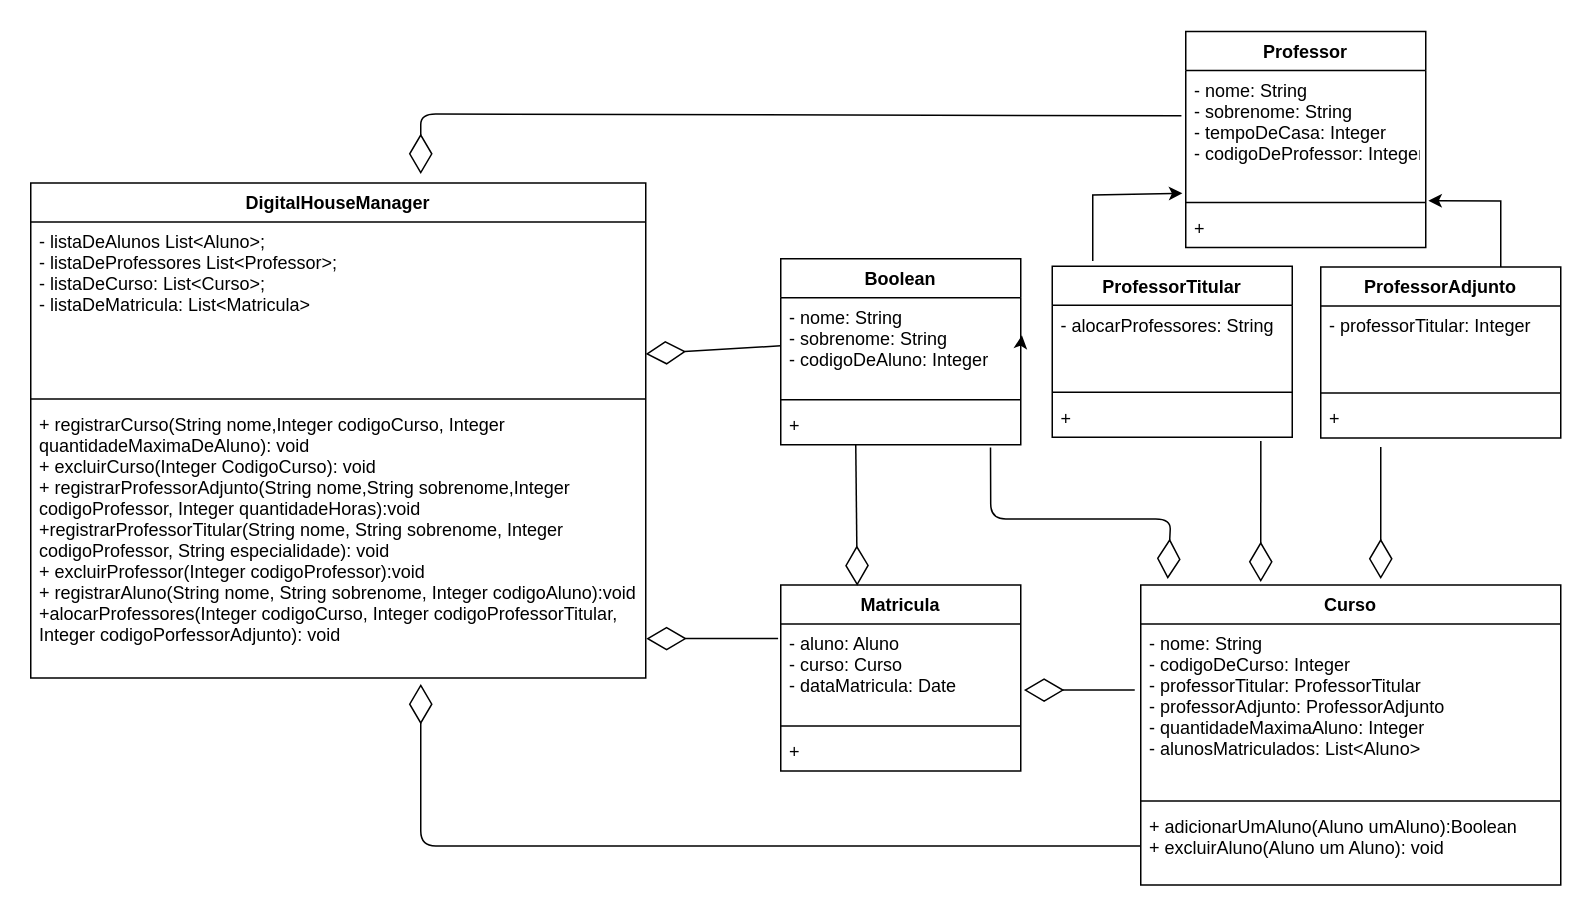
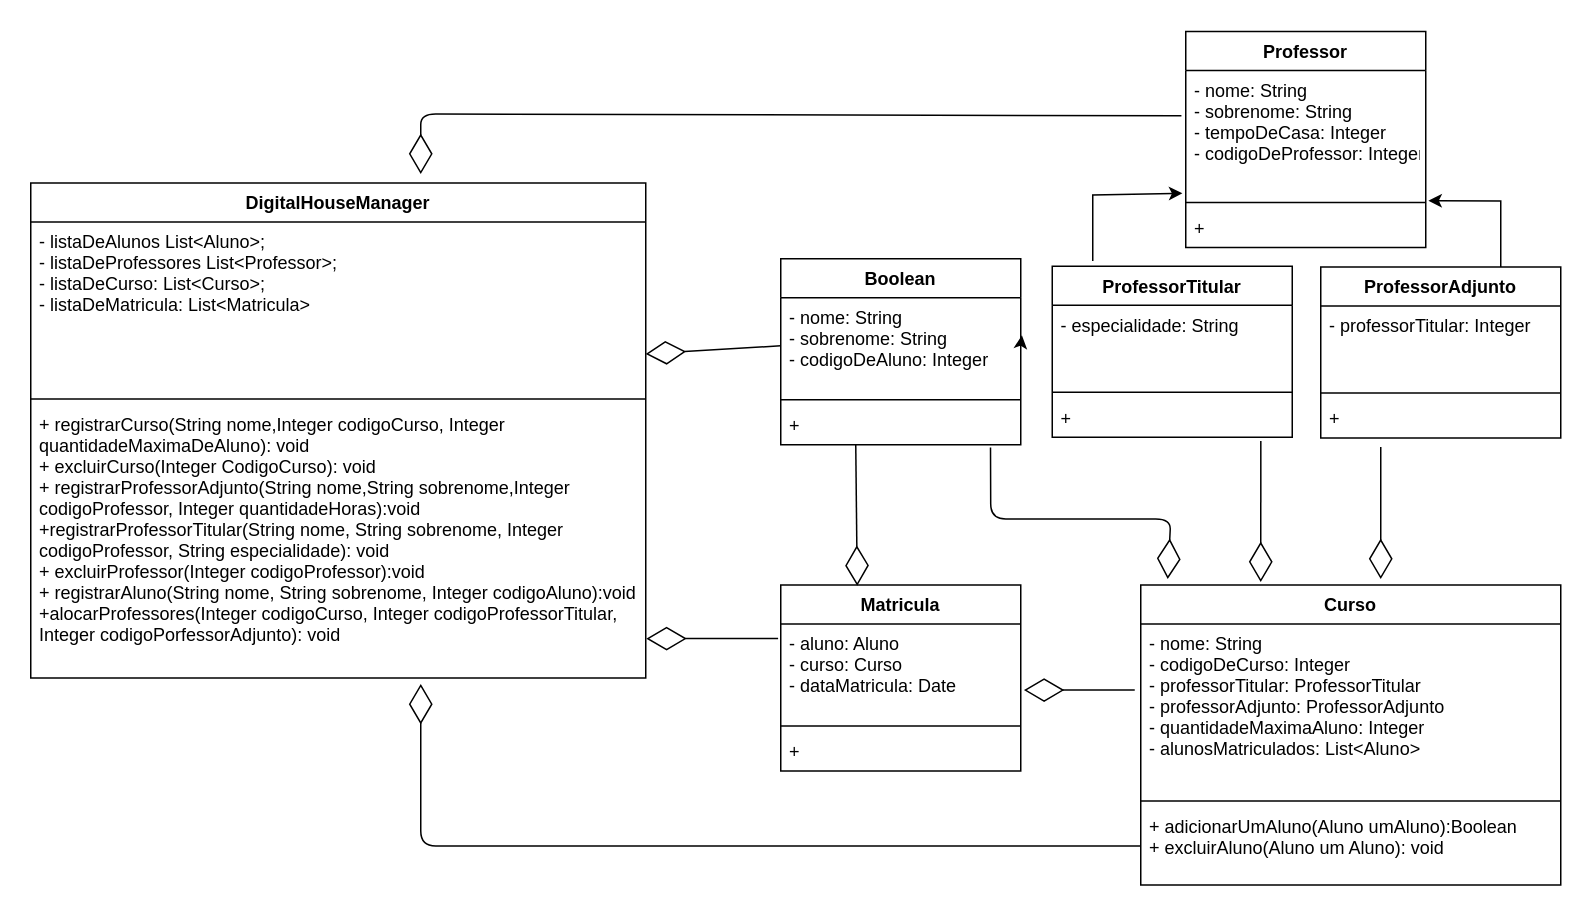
- <mxCell id="16" value="- alocarProfessores: String&#10;&#10;" style="text;strokeColor=none;fillColor=none;align=left;verticalAlign=top;spacingLeft=4;spacingRight=4;overflow=hidden;rotatable=0;points=[[0,0.5],[1,0.5]];portConstraint=eastwest;" parent="15" vertex="1"><mxGeometry y="26" width="160" height="54" as="geometry" /></mxCell>
+ <mxCell id="16" value="- especialidade: String&#10;&#10;" style="text;strokeColor=none;fillColor=none;align=left;verticalAlign=top;spacingLeft=4;spacingRight=4;overflow=hidden;rotatable=0;points=[[0,0.5],[1,0.5]];portConstraint=eastwest;" parent="15" vertex="1"><mxGeometry y="26" width="160" height="54" as="geometry" /></mxCell>
